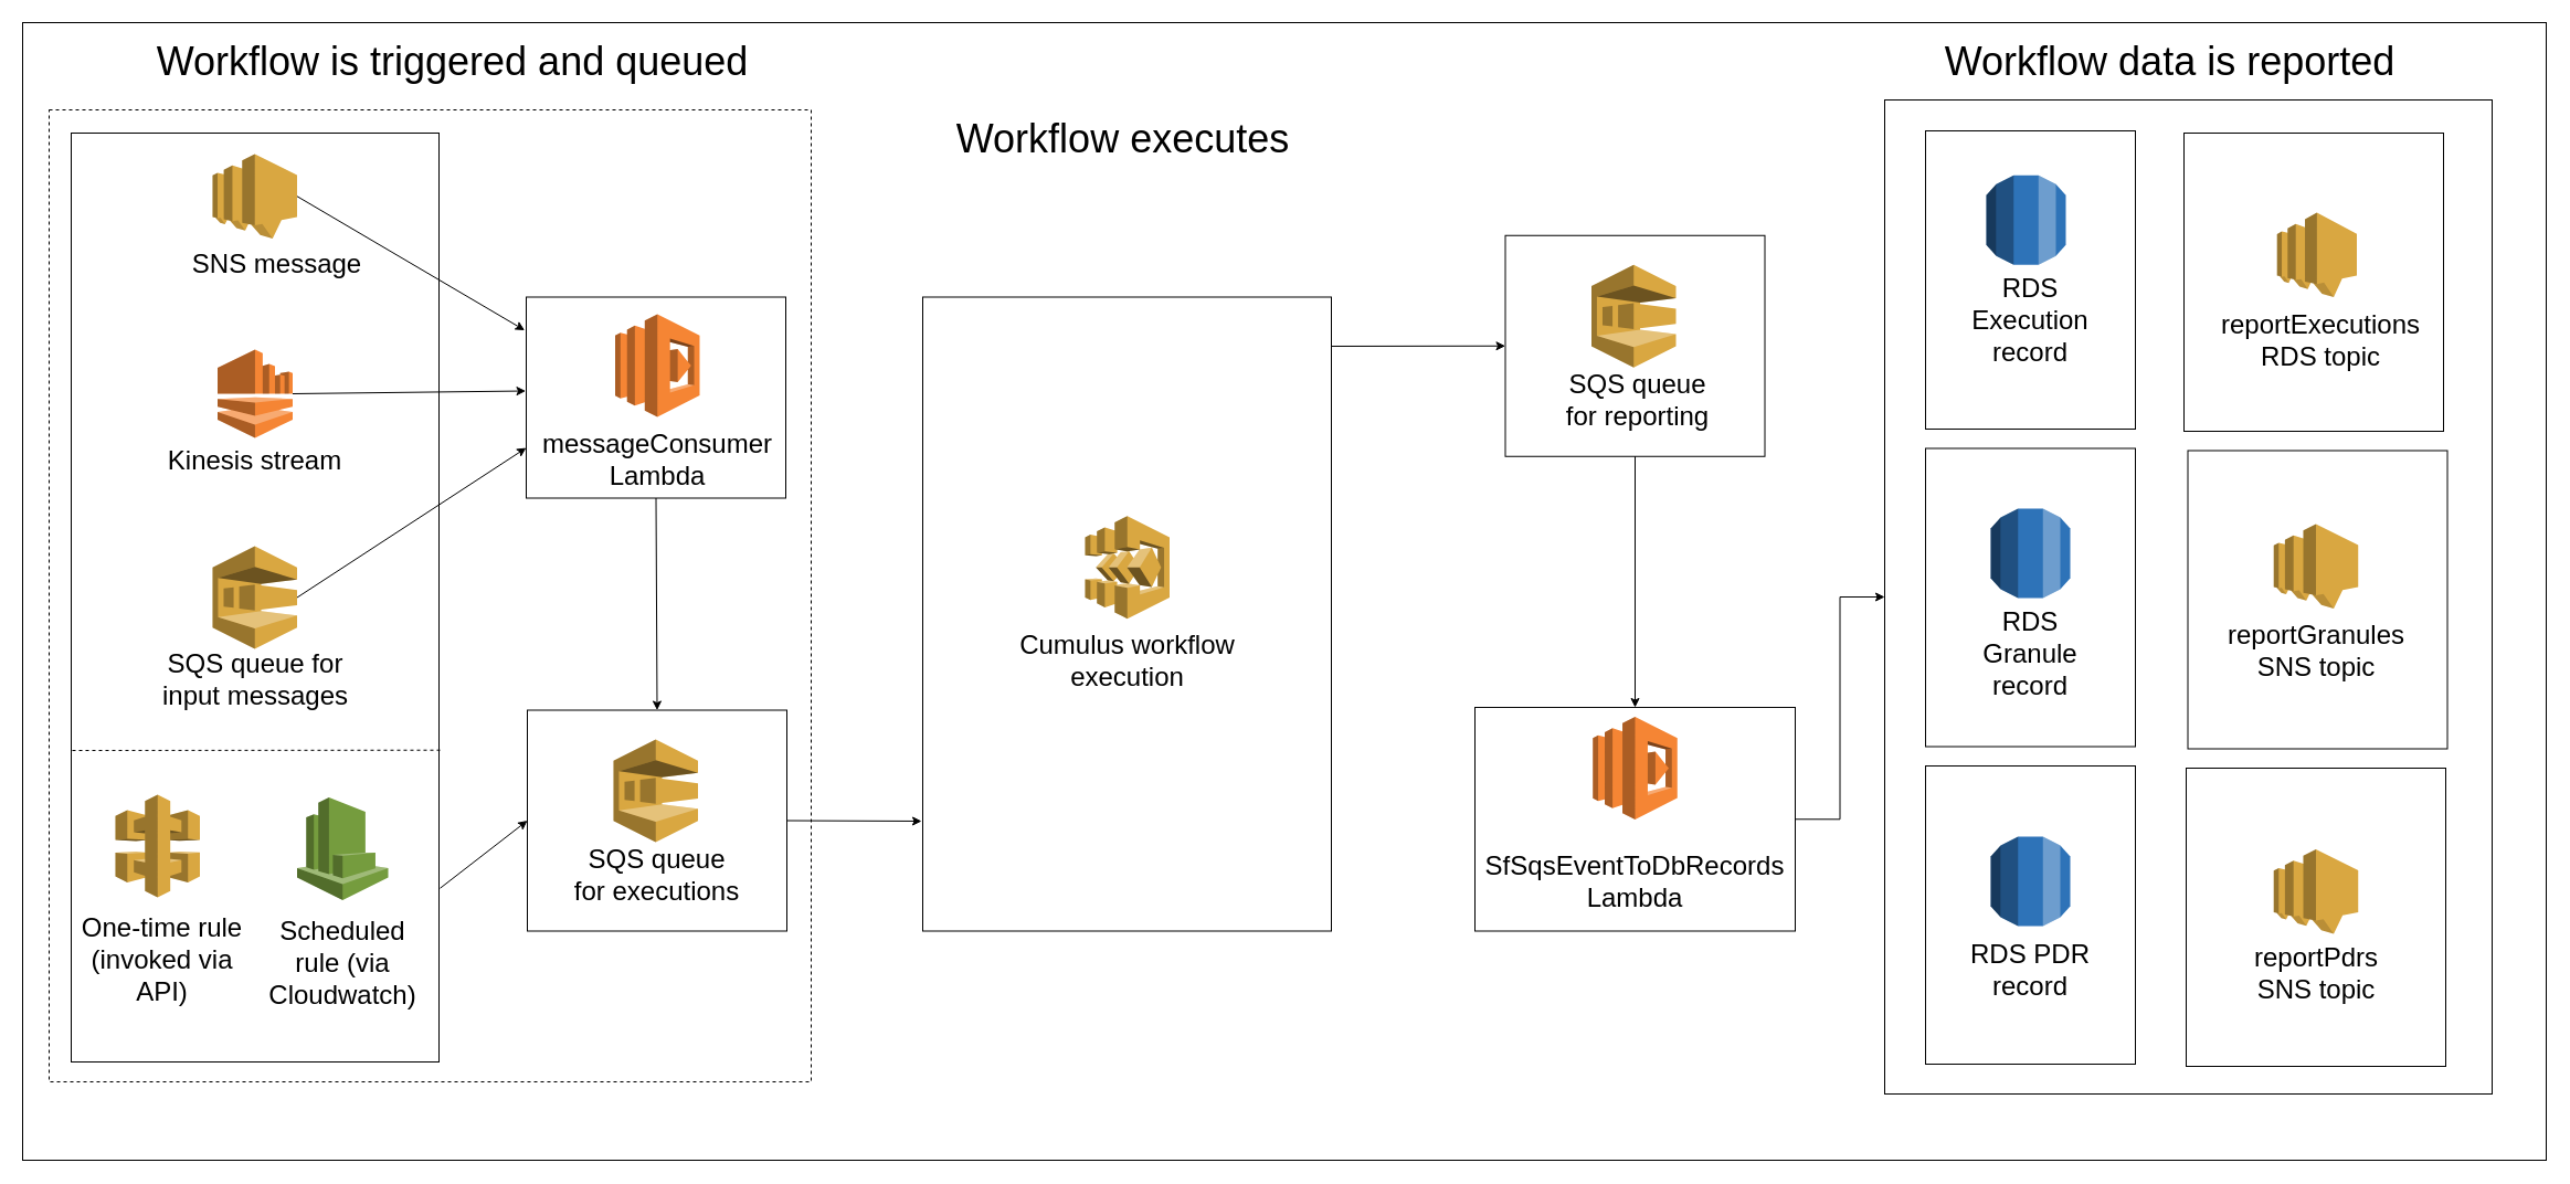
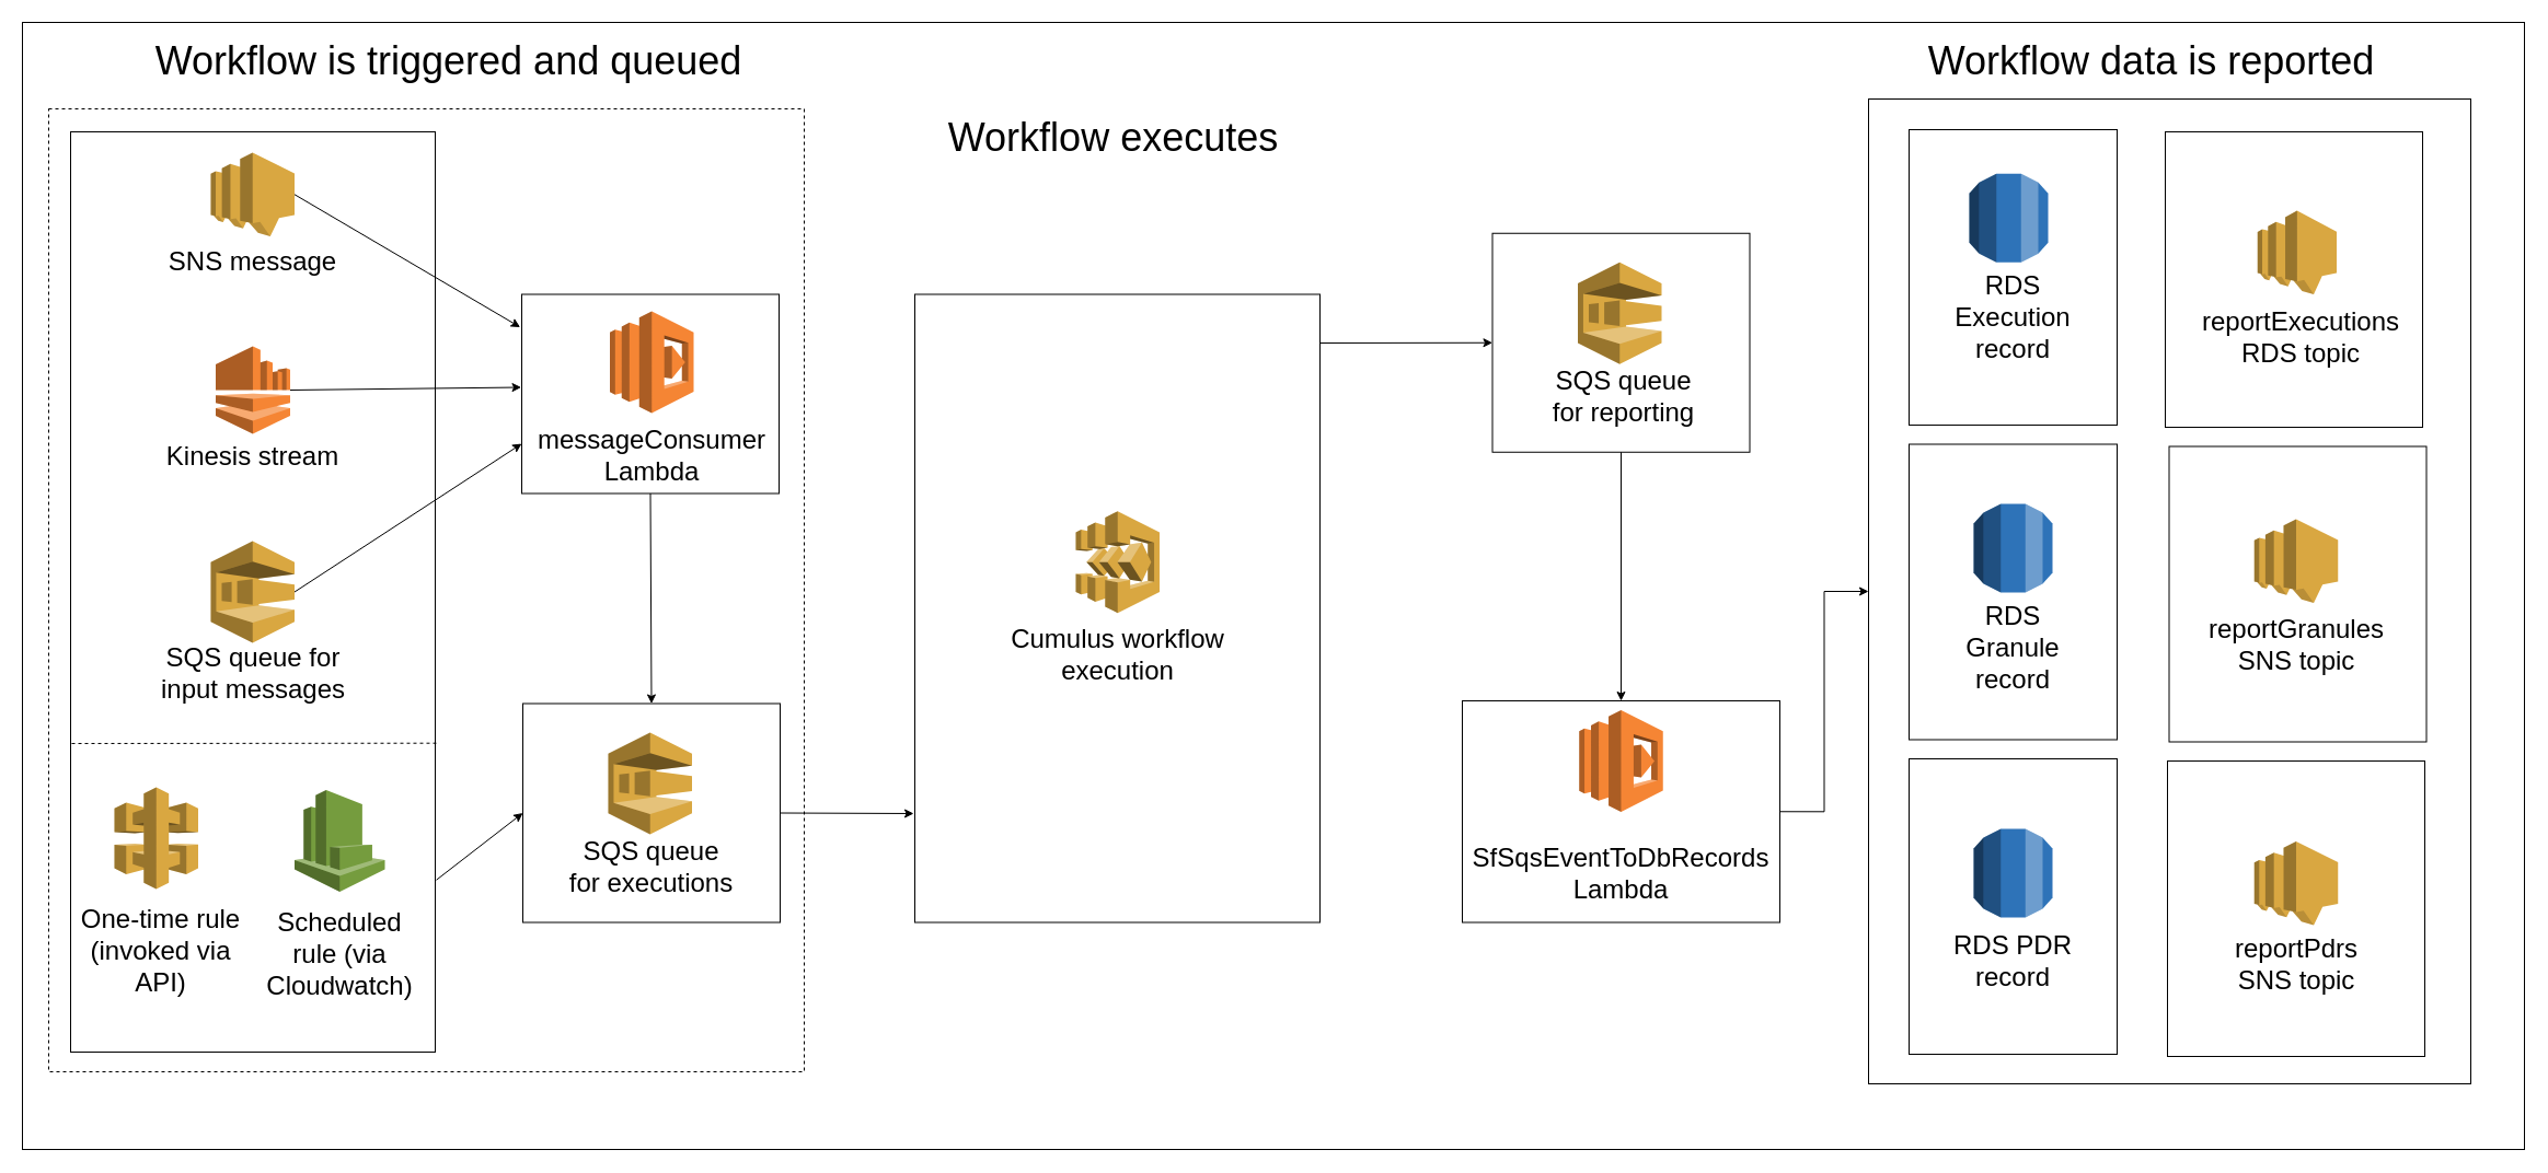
- <mxCell id="8" value="&lt;div style=&quot;font-size: 24px;&quot;&gt;SNS message&lt;/div&gt;" style="text;html=1;strokeColor=none;fillColor=none;align=center;verticalAlign=middle;whiteSpace=wrap;rounded=0;direction=south;fontSize=24;" parent="1" vertex="1"><mxGeometry x="171" y="227" width="159" height="24" as="geometry" /></mxCell>
+ <mxCell id="8" value="&lt;div style=&quot;font-size: 24px;&quot;&gt;SNS message&lt;/div&gt;" style="text;html=1;strokeColor=none;fillColor=none;align=center;verticalAlign=middle;whiteSpace=wrap;rounded=0;direction=south;fontSize=24;" parent="1" vertex="1"><mxGeometry x="151" y="227" width="159" height="24" as="geometry" /></mxCell>
